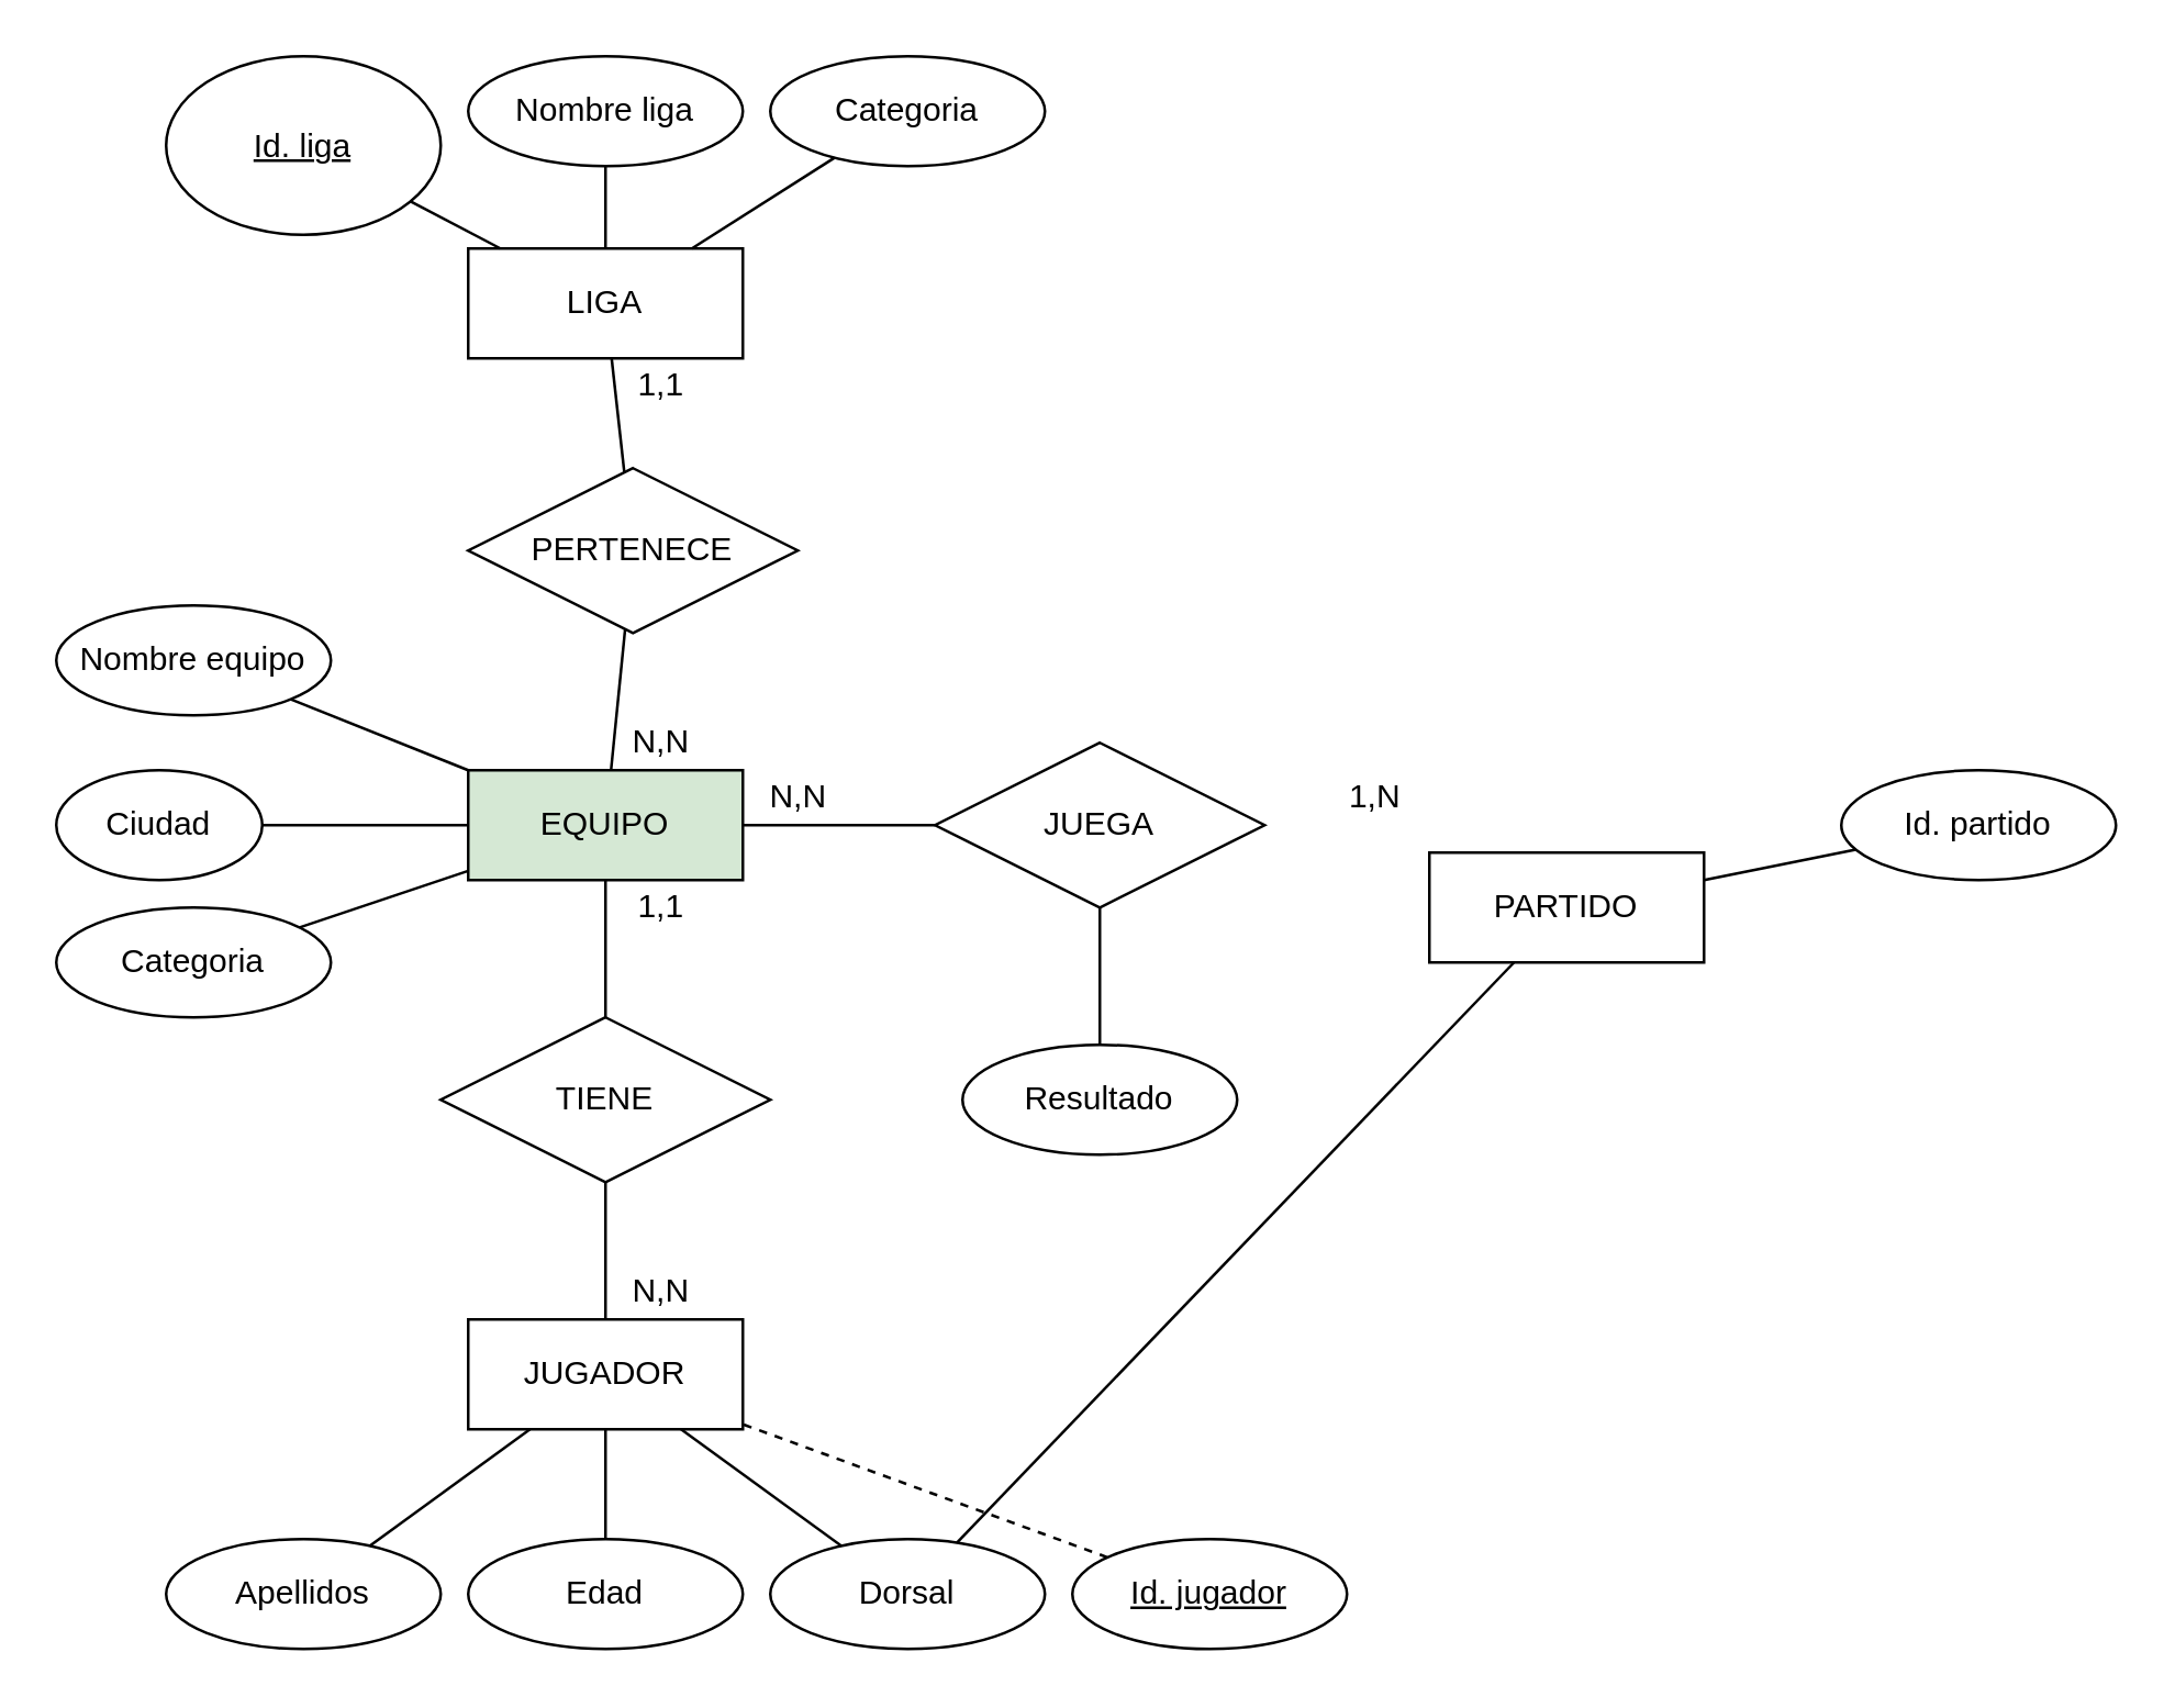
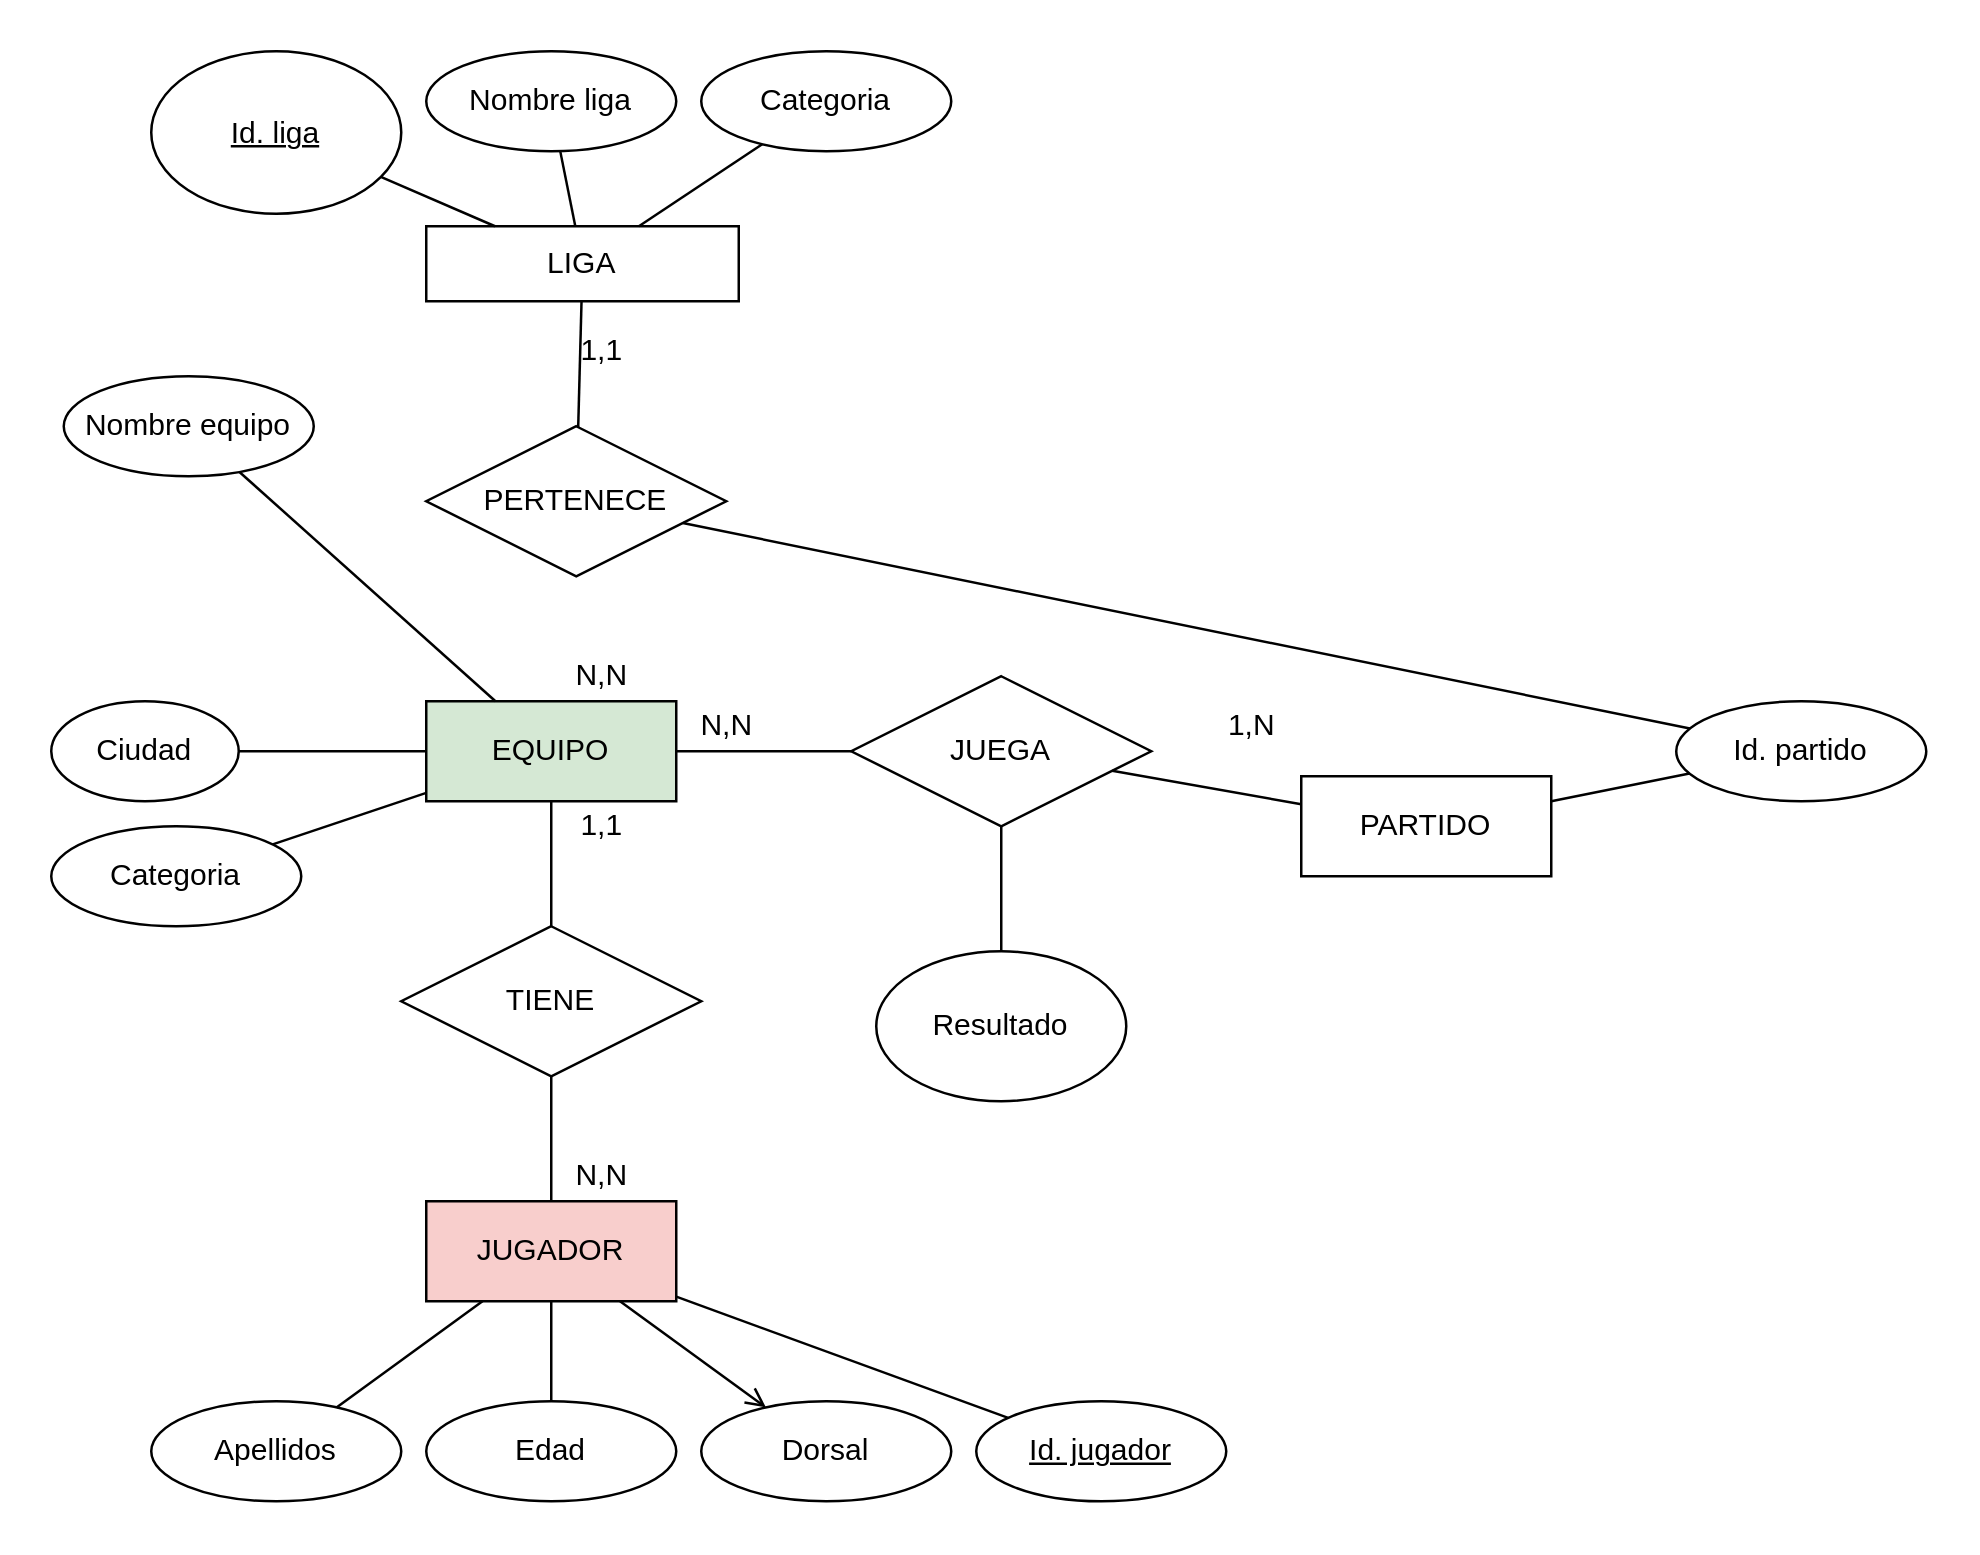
- <mxCell id="5" value="LIGA" style="whiteSpace=wrap;html=1;align=center;" vertex="1" parent="1"><mxGeometry x="170" y="90" width="100" height="40" as="geometry" /></mxCell>
+ <mxCell id="5" value="LIGA" style="whiteSpace=wrap;html=1;align=center;" vertex="1" parent="1"><mxGeometry x="170" y="90" width="125" height="30" as="geometry" /></mxCell>
- <mxCell id="26" value="Nombre equipo" style="ellipse;whiteSpace=wrap;html=1;align=center;" vertex="1" parent="1"><mxGeometry x="20" y="220" width="100" height="40" as="geometry" /></mxCell>
+ <mxCell id="26" value="Nombre equipo" style="ellipse;whiteSpace=wrap;html=1;align=center;" vertex="1" parent="1"><mxGeometry x="25" y="150" width="100" height="40" as="geometry" /></mxCell>
- <mxCell id="16" value="" style="endArrow=none;html=1;rounded=0;" edge="1" parent="1" source="6" target="2"><mxGeometry relative="1" as="geometry"><mxPoint x="300" y="330" as="sourcePoint" /><mxPoint x="370" y="330" as="targetPoint" /></mxGeometry></mxCell>
+ <mxCell id="16" value="" style="endArrow=none;html=1;rounded=0;" edge="1" parent="1" source="6" target="10"><mxGeometry relative="1" as="geometry"><mxPoint x="300" y="330" as="sourcePoint" /><mxPoint x="370" y="330" as="targetPoint" /></mxGeometry></mxCell>
- <mxCell id="9" value="Resultado" style="ellipse;whiteSpace=wrap;html=1;align=center;" vertex="1" parent="1"><mxGeometry x="350" y="380" width="100" height="40" as="geometry" /></mxCell>
+ <mxCell id="9" value="Resultado" style="ellipse;whiteSpace=wrap;html=1;align=center;" vertex="1" parent="1"><mxGeometry x="350" y="380" width="100" height="60" as="geometry" /></mxCell>
- <mxCell id="12" value="" style="endArrow=none;html=1;rounded=0;" edge="1" parent="1" source="8" target="20"><mxGeometry relative="1" as="geometry"><mxPoint x="410" y="340" as="sourcePoint" /><mxPoint x="410" y="370" as="targetPoint" /></mxGeometry></mxCell>
+ <mxCell id="12" value="" style="endArrow=none;html=1;rounded=0;" edge="1" parent="1" source="8" target="7"><mxGeometry relative="1" as="geometry"><mxPoint x="410" y="340" as="sourcePoint" /><mxPoint x="410" y="370" as="targetPoint" /></mxGeometry></mxCell>
- <mxCell id="3" value="JUGADOR" style="whiteSpace=wrap;html=1;align=center;" vertex="1" parent="1"><mxGeometry x="170" y="480" width="100" height="40" as="geometry" /></mxCell>
+ <mxCell id="3" value="JUGADOR" style="whiteSpace=wrap;html=1;align=center;fillColor=#f8cecc;" vertex="1" parent="1"><mxGeometry x="170" y="480" width="100" height="40" as="geometry" /></mxCell>
- <mxCell id="24" value="" style="endArrow=none;html=1;rounded=0;dashed=1;" edge="1" parent="1" source="21" target="3"><mxGeometry relative="1" as="geometry"><mxPoint x="250" y="460" as="sourcePoint" /><mxPoint x="250" y="510" as="targetPoint" /></mxGeometry></mxCell>
+ <mxCell id="24" value="" style="endArrow=none;html=1;rounded=0;" edge="1" parent="1" source="21" target="3"><mxGeometry relative="1" as="geometry"><mxPoint x="250" y="460" as="sourcePoint" /><mxPoint x="250" y="510" as="targetPoint" /></mxGeometry></mxCell>
- <mxCell id="23" value="" style="endArrow=none;html=1;rounded=0;" edge="1" parent="1" source="3" target="20"><mxGeometry relative="1" as="geometry"><mxPoint x="240" y="450" as="sourcePoint" /><mxPoint x="240" y="500" as="targetPoint" /></mxGeometry></mxCell>
+ <mxCell id="23" value="" style="endArrow=open;html=1;rounded=0;" edge="1" parent="1" source="3" target="20"><mxGeometry relative="1" as="geometry"><mxPoint x="240" y="450" as="sourcePoint" /><mxPoint x="240" y="500" as="targetPoint" /></mxGeometry></mxCell>
